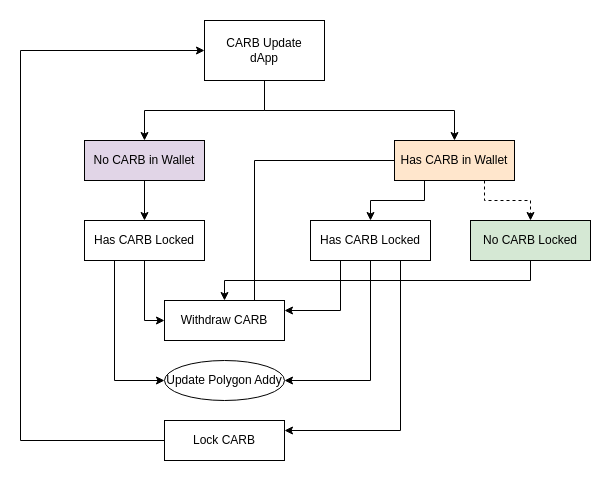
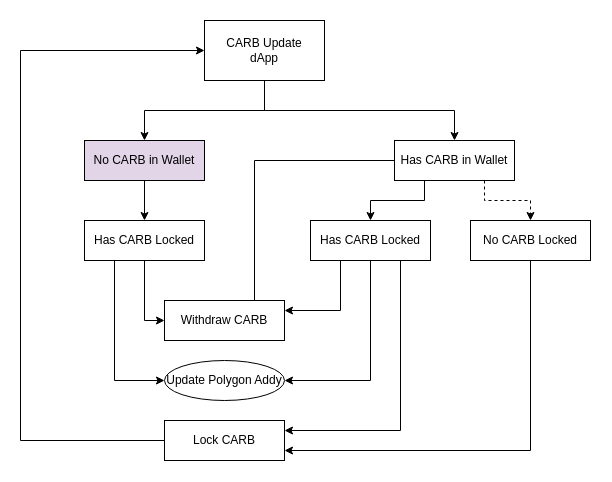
- <mxCell id="7" value="Has CARB in Wallet" style="rounded=0;whiteSpace=wrap;html=1;fillColor=#ffe6cc;" vertex="1" parent="1"><mxGeometry x="394" y="140" width="120" height="40" as="geometry" /></mxCell>
+ <mxCell id="7" value="Has CARB in Wallet" style="rounded=0;whiteSpace=wrap;html=1;" vertex="1" parent="1"><mxGeometry x="394" y="140" width="120" height="40" as="geometry" /></mxCell>
- <mxCell id="21" value="No CARB Locked" style="rounded=0;whiteSpace=wrap;html=1;fillColor=#d5e8d4;" vertex="1" parent="1"><mxGeometry x="470" y="220" width="120" height="40" as="geometry" /></mxCell>
+ <mxCell id="21" value="No CARB Locked" style="rounded=0;whiteSpace=wrap;html=1;" vertex="1" parent="1"><mxGeometry x="470" y="220" width="120" height="40" as="geometry" /></mxCell>
- <mxCell id="20" style="edgeStyle=orthogonalEdgeStyle;rounded=0;orthogonalLoop=1;jettySize=auto;html=1;exitX=0.5;exitY=1;exitDx=0;exitDy=0;" edge="1" parent="1" source="21" target="14"><mxGeometry relative="1" as="geometry" /></mxCell>
+ <mxCell id="20" style="edgeStyle=orthogonalEdgeStyle;rounded=0;orthogonalLoop=1;jettySize=auto;html=1;exitX=0.5;exitY=1;exitDx=0;exitDy=0;entryX=1;entryY=0.75;entryDx=0;entryDy=0;" edge="1" parent="1" source="21" target="23"><mxGeometry relative="1" as="geometry" /></mxCell>
